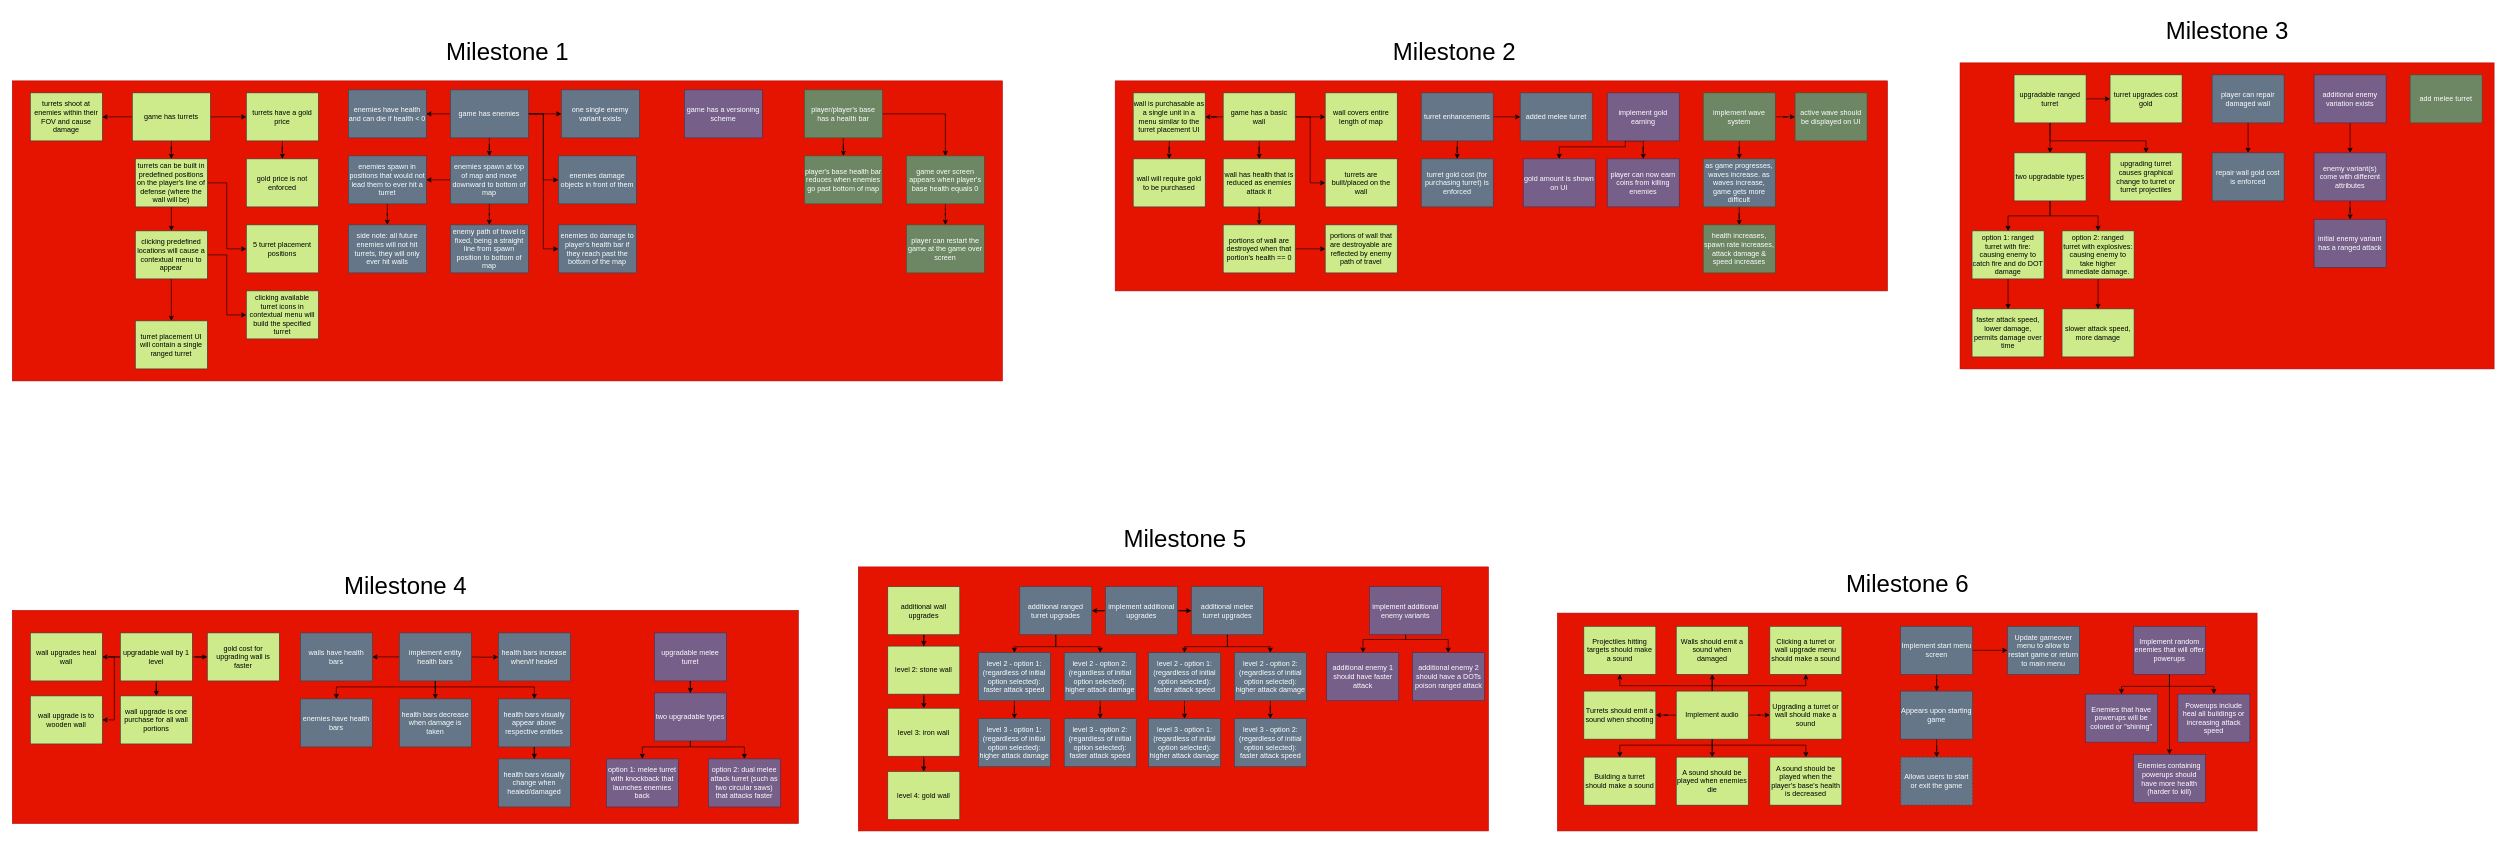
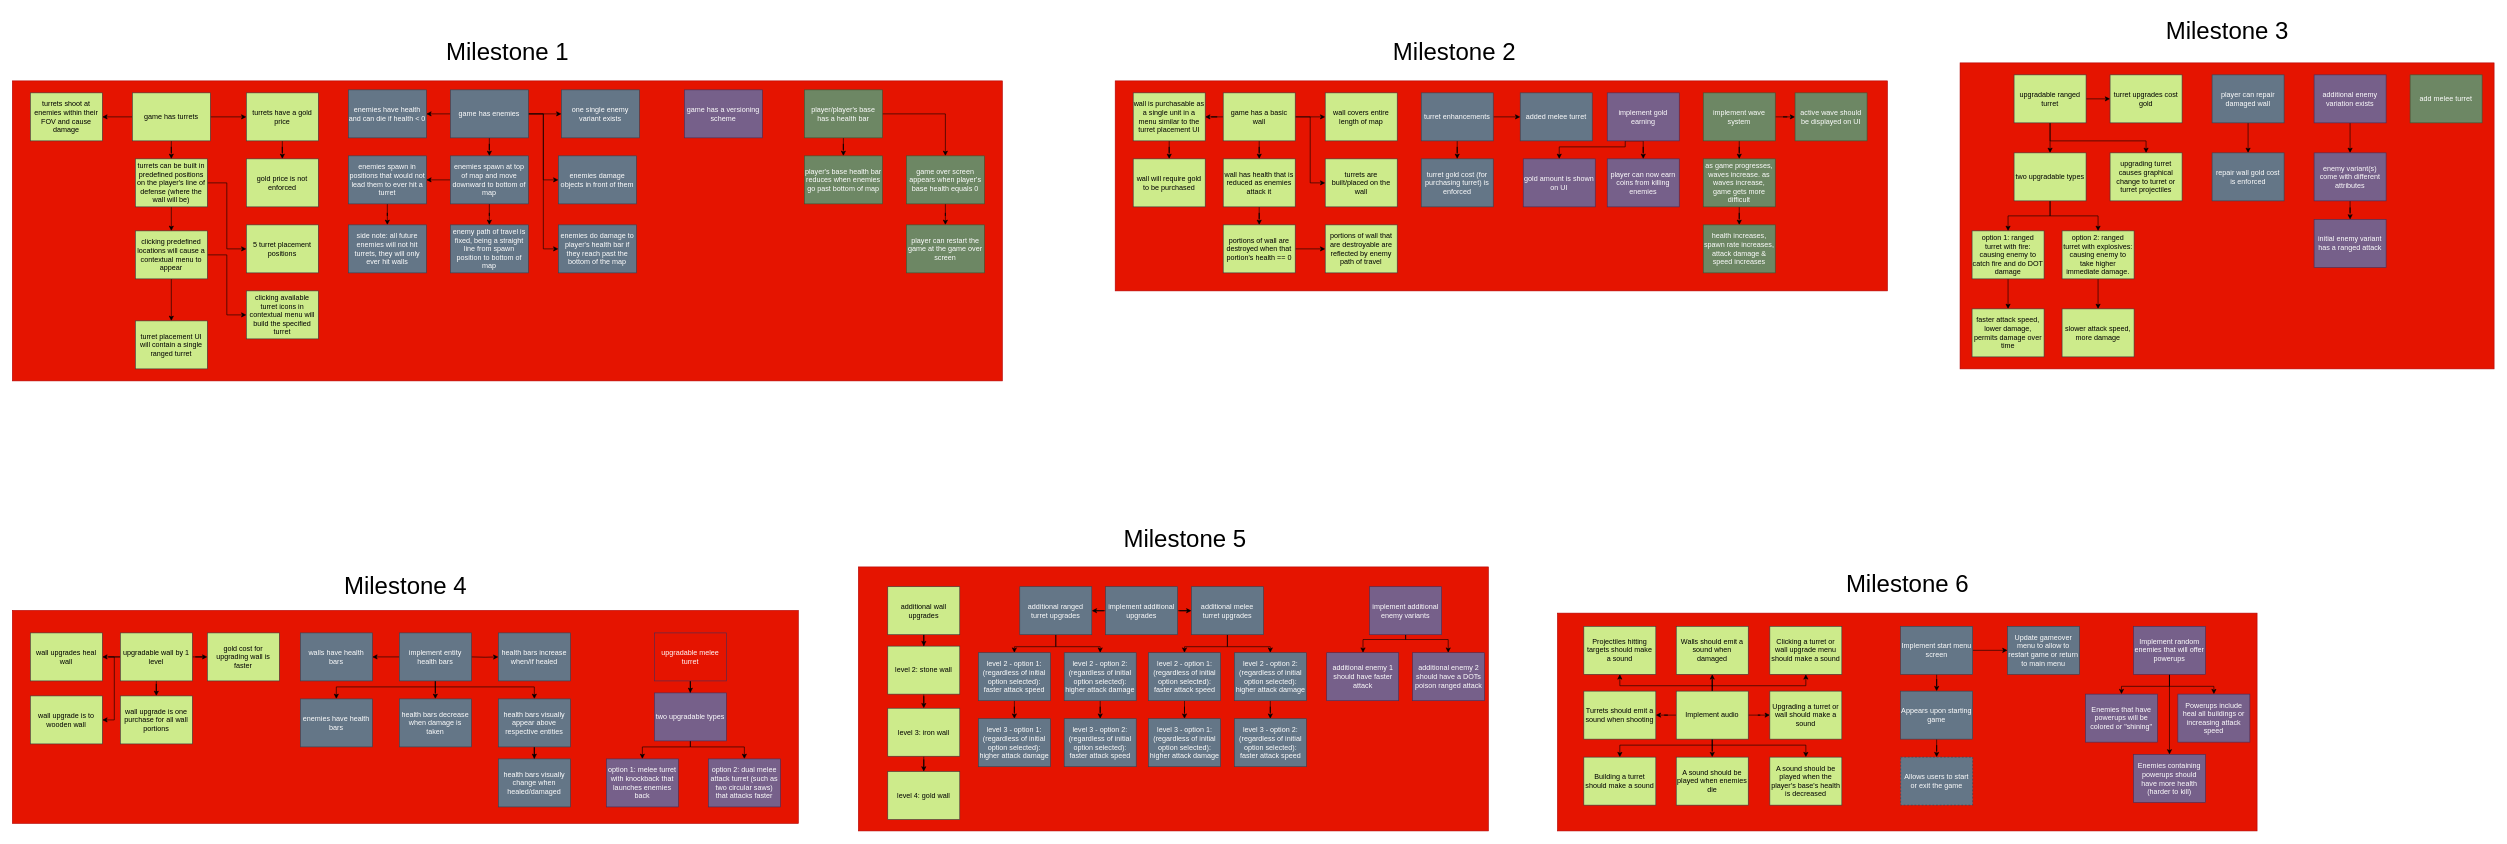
- <mxCell id="61" value="as game progresses, waves increase. as waves increase, game gets more difficult" style="whiteSpace=wrap;html=1;fillColor=#647687;strokeColor=#3A5431;fontColor=#ffffff;" vertex="1" parent="1"><mxGeometry x="2838" y="264" width="120" height="80" as="geometry" /></mxCell>
+ <mxCell id="61" value="as game progresses, waves increase. as waves increase, game gets more difficult" style="whiteSpace=wrap;html=1;fillColor=#6d8764;strokeColor=#3A5431;fontColor=#ffffff;" vertex="1" parent="1"><mxGeometry x="2838" y="264" width="120" height="80" as="geometry" /></mxCell>
- <mxCell id="130" value="upgradable melee turret" style="whiteSpace=wrap;html=1;fillColor=#76608a;strokeColor=#432D57;fontColor=#ffffff;" vertex="1" parent="1"><mxGeometry x="1090" y="1054" width="120" height="80" as="geometry" /></mxCell>
+ <mxCell id="130" value="upgradable melee turret" style="whiteSpace=wrap;html=1;fillColor=#e51400;strokeColor=#432D57;fontColor=#ffffff;" vertex="1" parent="1"><mxGeometry x="1090" y="1054" width="120" height="80" as="geometry" /></mxCell>
